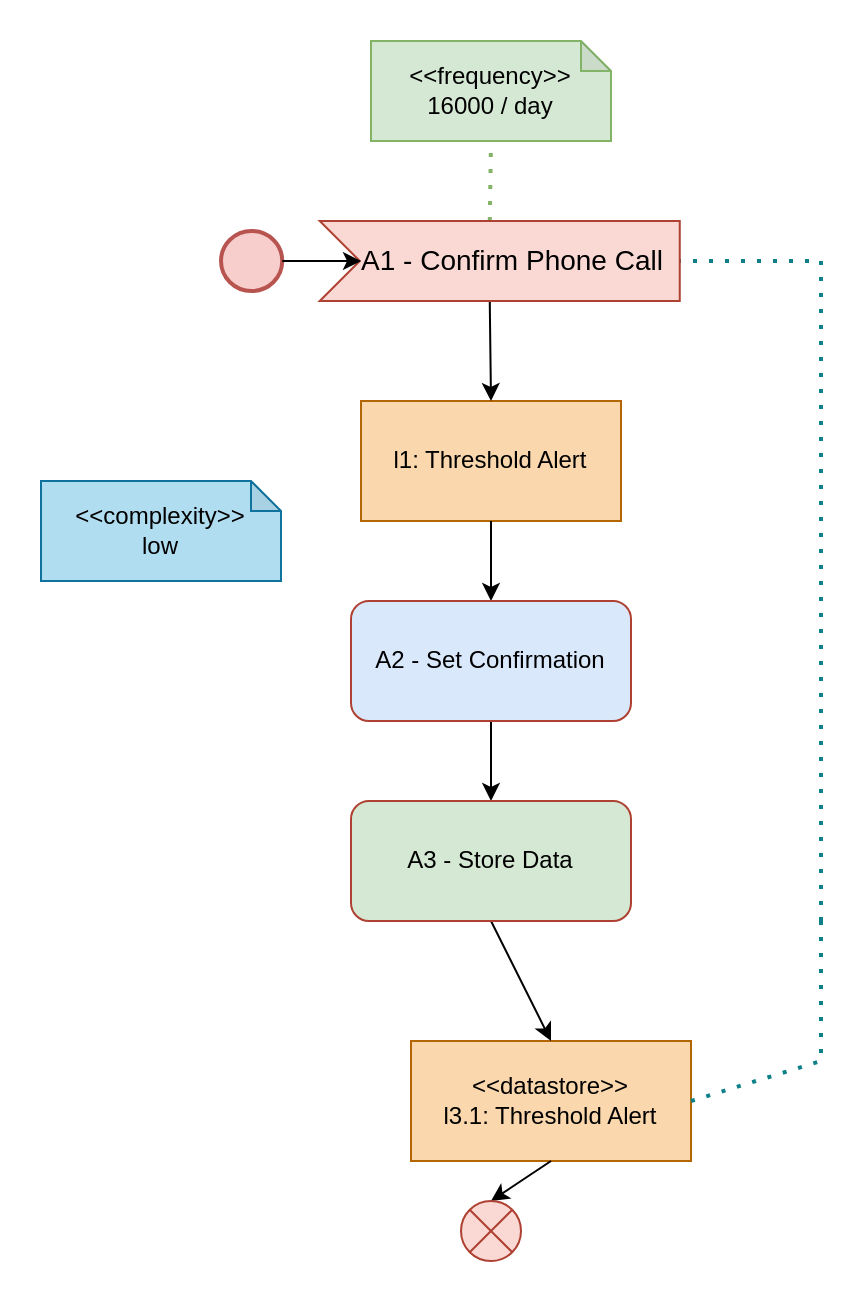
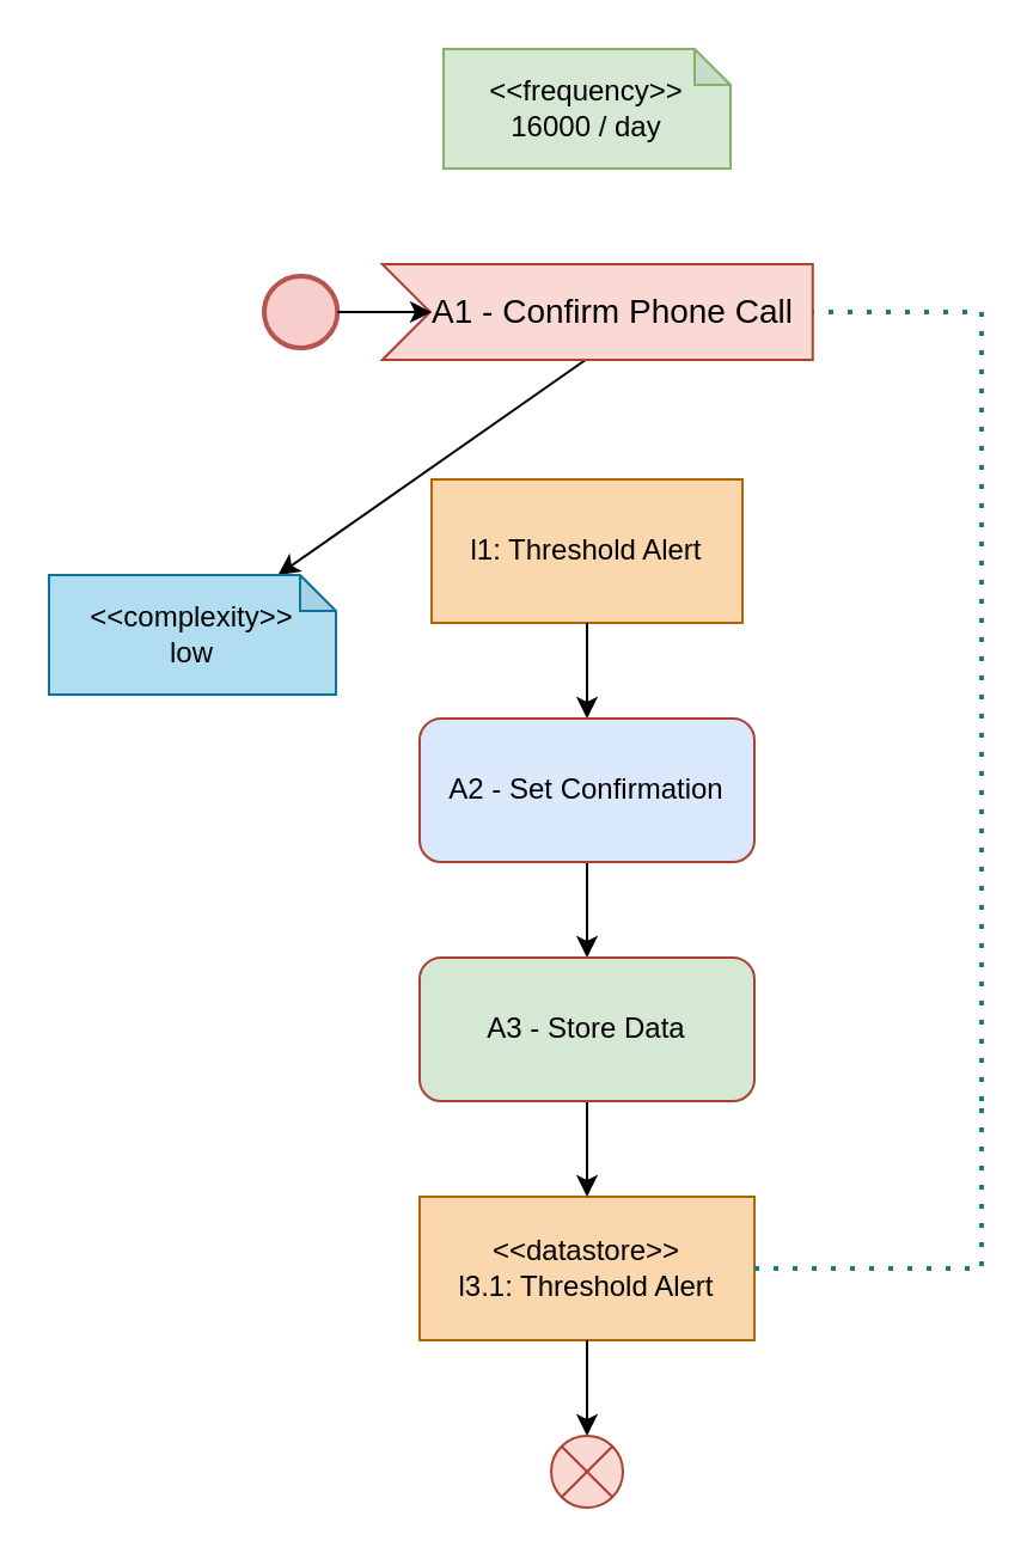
- <mxCell id="13" value="" style="endArrow=none;dashed=1;html=1;dashPattern=1 3;strokeWidth=2;rounded=0;entryX=0.5;entryY=1;entryDx=0;entryDy=0;entryPerimeter=0;exitX=0;exitY=0;exitDx=85;exitDy=0;exitPerimeter=0;fillColor=#d5e8d4;strokeColor=#82b366;" parent="1" source="16" target="12" edge="1"><mxGeometry width="50" height="50" relative="1" as="geometry"><mxPoint x="250" y="280" as="sourcePoint" /><mxPoint x="300" y="230" as="targetPoint" /><Array as="points"><mxPoint x="245" y="70" /></Array></mxGeometry></mxCell>
- <mxCell id="3" value="" style="endArrow=classic;html=1;rounded=0;exitX=0;exitY=0;exitDx=85;exitDy=40;exitPerimeter=0;entryX=0.5;entryY=0;entryDx=0;entryDy=0;" parent="1" source="16" target="2" edge="1"><mxGeometry width="50" height="50" relative="1" as="geometry"><mxPoint x="250" y="280" as="sourcePoint" /><mxPoint x="300" y="230" as="targetPoint" /></mxGeometry></mxCell>
+ <mxCell id="3" value="" style="endArrow=classic;html=1;rounded=0;exitX=0;exitY=0;exitDx=85;exitDy=40;exitPerimeter=0;" parent="1" source="16" target="14" edge="1"><mxGeometry width="50" height="50" relative="1" as="geometry"><mxPoint x="250" y="280" as="sourcePoint" /><mxPoint x="300" y="230" as="targetPoint" /></mxGeometry></mxCell>
- <mxCell id="6" value="&amp;lt;&amp;lt;datastore&amp;gt;&amp;gt;&lt;div&gt;l3.1: Threshold Alert&lt;/div&gt;" style="rounded=0;whiteSpace=wrap;html=1;fillColor=#fad7ac;strokeColor=#b46504;" parent="1" vertex="1"><mxGeometry x="205" y="520" width="140" height="60" as="geometry" /></mxCell>
+ <mxCell id="6" value="&amp;lt;&amp;lt;datastore&amp;gt;&amp;gt;&lt;div&gt;l3.1: Threshold Alert&lt;/div&gt;" style="rounded=0;whiteSpace=wrap;html=1;fillColor=#fad7ac;strokeColor=#b46504;" parent="1" vertex="1"><mxGeometry x="175" y="500" width="140" height="60" as="geometry" /></mxCell>
